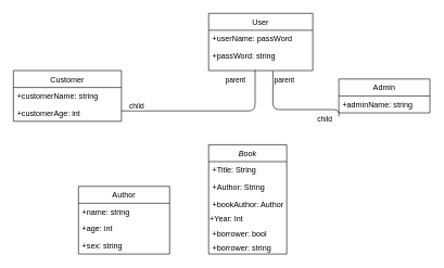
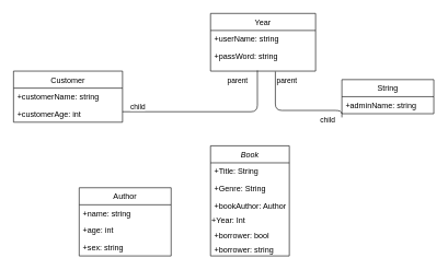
- <mxCell id="9" value="User" style="swimlane;fontStyle=0;align=center;verticalAlign=top;childLayout=stackLayout;horizontal=1;startSize=26;horizontalStack=0;resizeParent=1;resizeLast=0;collapsible=1;marginBottom=0;rounded=0;shadow=0;strokeWidth=1;" parent="1" vertex="1"><mxGeometry x="320" y="20" width="160" height="88" as="geometry"><mxRectangle x="550" y="140" width="160" height="26" as="alternateBounds" /></mxGeometry></mxCell>
+ <mxCell id="9" value="Year" style="swimlane;fontStyle=0;align=center;verticalAlign=top;childLayout=stackLayout;horizontal=1;startSize=26;horizontalStack=0;resizeParent=1;resizeLast=0;collapsible=1;marginBottom=0;rounded=0;shadow=0;strokeWidth=1;" parent="1" vertex="1"><mxGeometry x="320" y="20" width="160" height="88" as="geometry"><mxRectangle x="550" y="140" width="160" height="26" as="alternateBounds" /></mxGeometry></mxCell>
- <mxCell id="10" value="+userName: passWord" style="text;align=left;verticalAlign=top;spacingLeft=4;spacingRight=4;overflow=hidden;rotatable=0;points=[[0,0.5],[1,0.5]];portConstraint=eastwest;rounded=0;shadow=0;html=0;" parent="9" vertex="1"><mxGeometry y="26" width="160" height="26" as="geometry" /></mxCell>
+ <mxCell id="10" value="+userName: string" style="text;align=left;verticalAlign=top;spacingLeft=4;spacingRight=4;overflow=hidden;rotatable=0;points=[[0,0.5],[1,0.5]];portConstraint=eastwest;rounded=0;shadow=0;html=0;" parent="9" vertex="1"><mxGeometry y="26" width="160" height="26" as="geometry" /></mxCell>
- <mxCell id="18" value="Admin" style="swimlane;fontStyle=0;childLayout=stackLayout;horizontal=1;startSize=26;fillColor=none;horizontalStack=0;resizeParent=1;resizeParentMax=0;resizeLast=0;collapsible=1;marginBottom=0;align=center;html=0;" parent="1" vertex="1"><mxGeometry x="520" y="121" width="140" height="52" as="geometry" /></mxCell>
+ <mxCell id="18" value="String" style="swimlane;fontStyle=0;childLayout=stackLayout;horizontal=1;startSize=26;fillColor=none;horizontalStack=0;resizeParent=1;resizeParentMax=0;resizeLast=0;collapsible=1;marginBottom=0;align=center;html=0;" parent="1" vertex="1"><mxGeometry x="520" y="121" width="140" height="52" as="geometry" /></mxCell>
- <mxCell id="4" value="+Author: String" style="text;align=left;verticalAlign=top;spacingLeft=4;spacingRight=4;overflow=hidden;rotatable=0;points=[[0,0.5],[1,0.5]];portConstraint=eastwest;rounded=0;shadow=0;html=0;" parent="2" vertex="1"><mxGeometry y="52" width="120" height="26" as="geometry" /></mxCell>
+ <mxCell id="4" value="+Genre: String" style="text;align=left;verticalAlign=top;spacingLeft=4;spacingRight=4;overflow=hidden;rotatable=0;points=[[0,0.5],[1,0.5]];portConstraint=eastwest;rounded=0;shadow=0;html=0;" parent="2" vertex="1"><mxGeometry y="52" width="120" height="26" as="geometry" /></mxCell>
